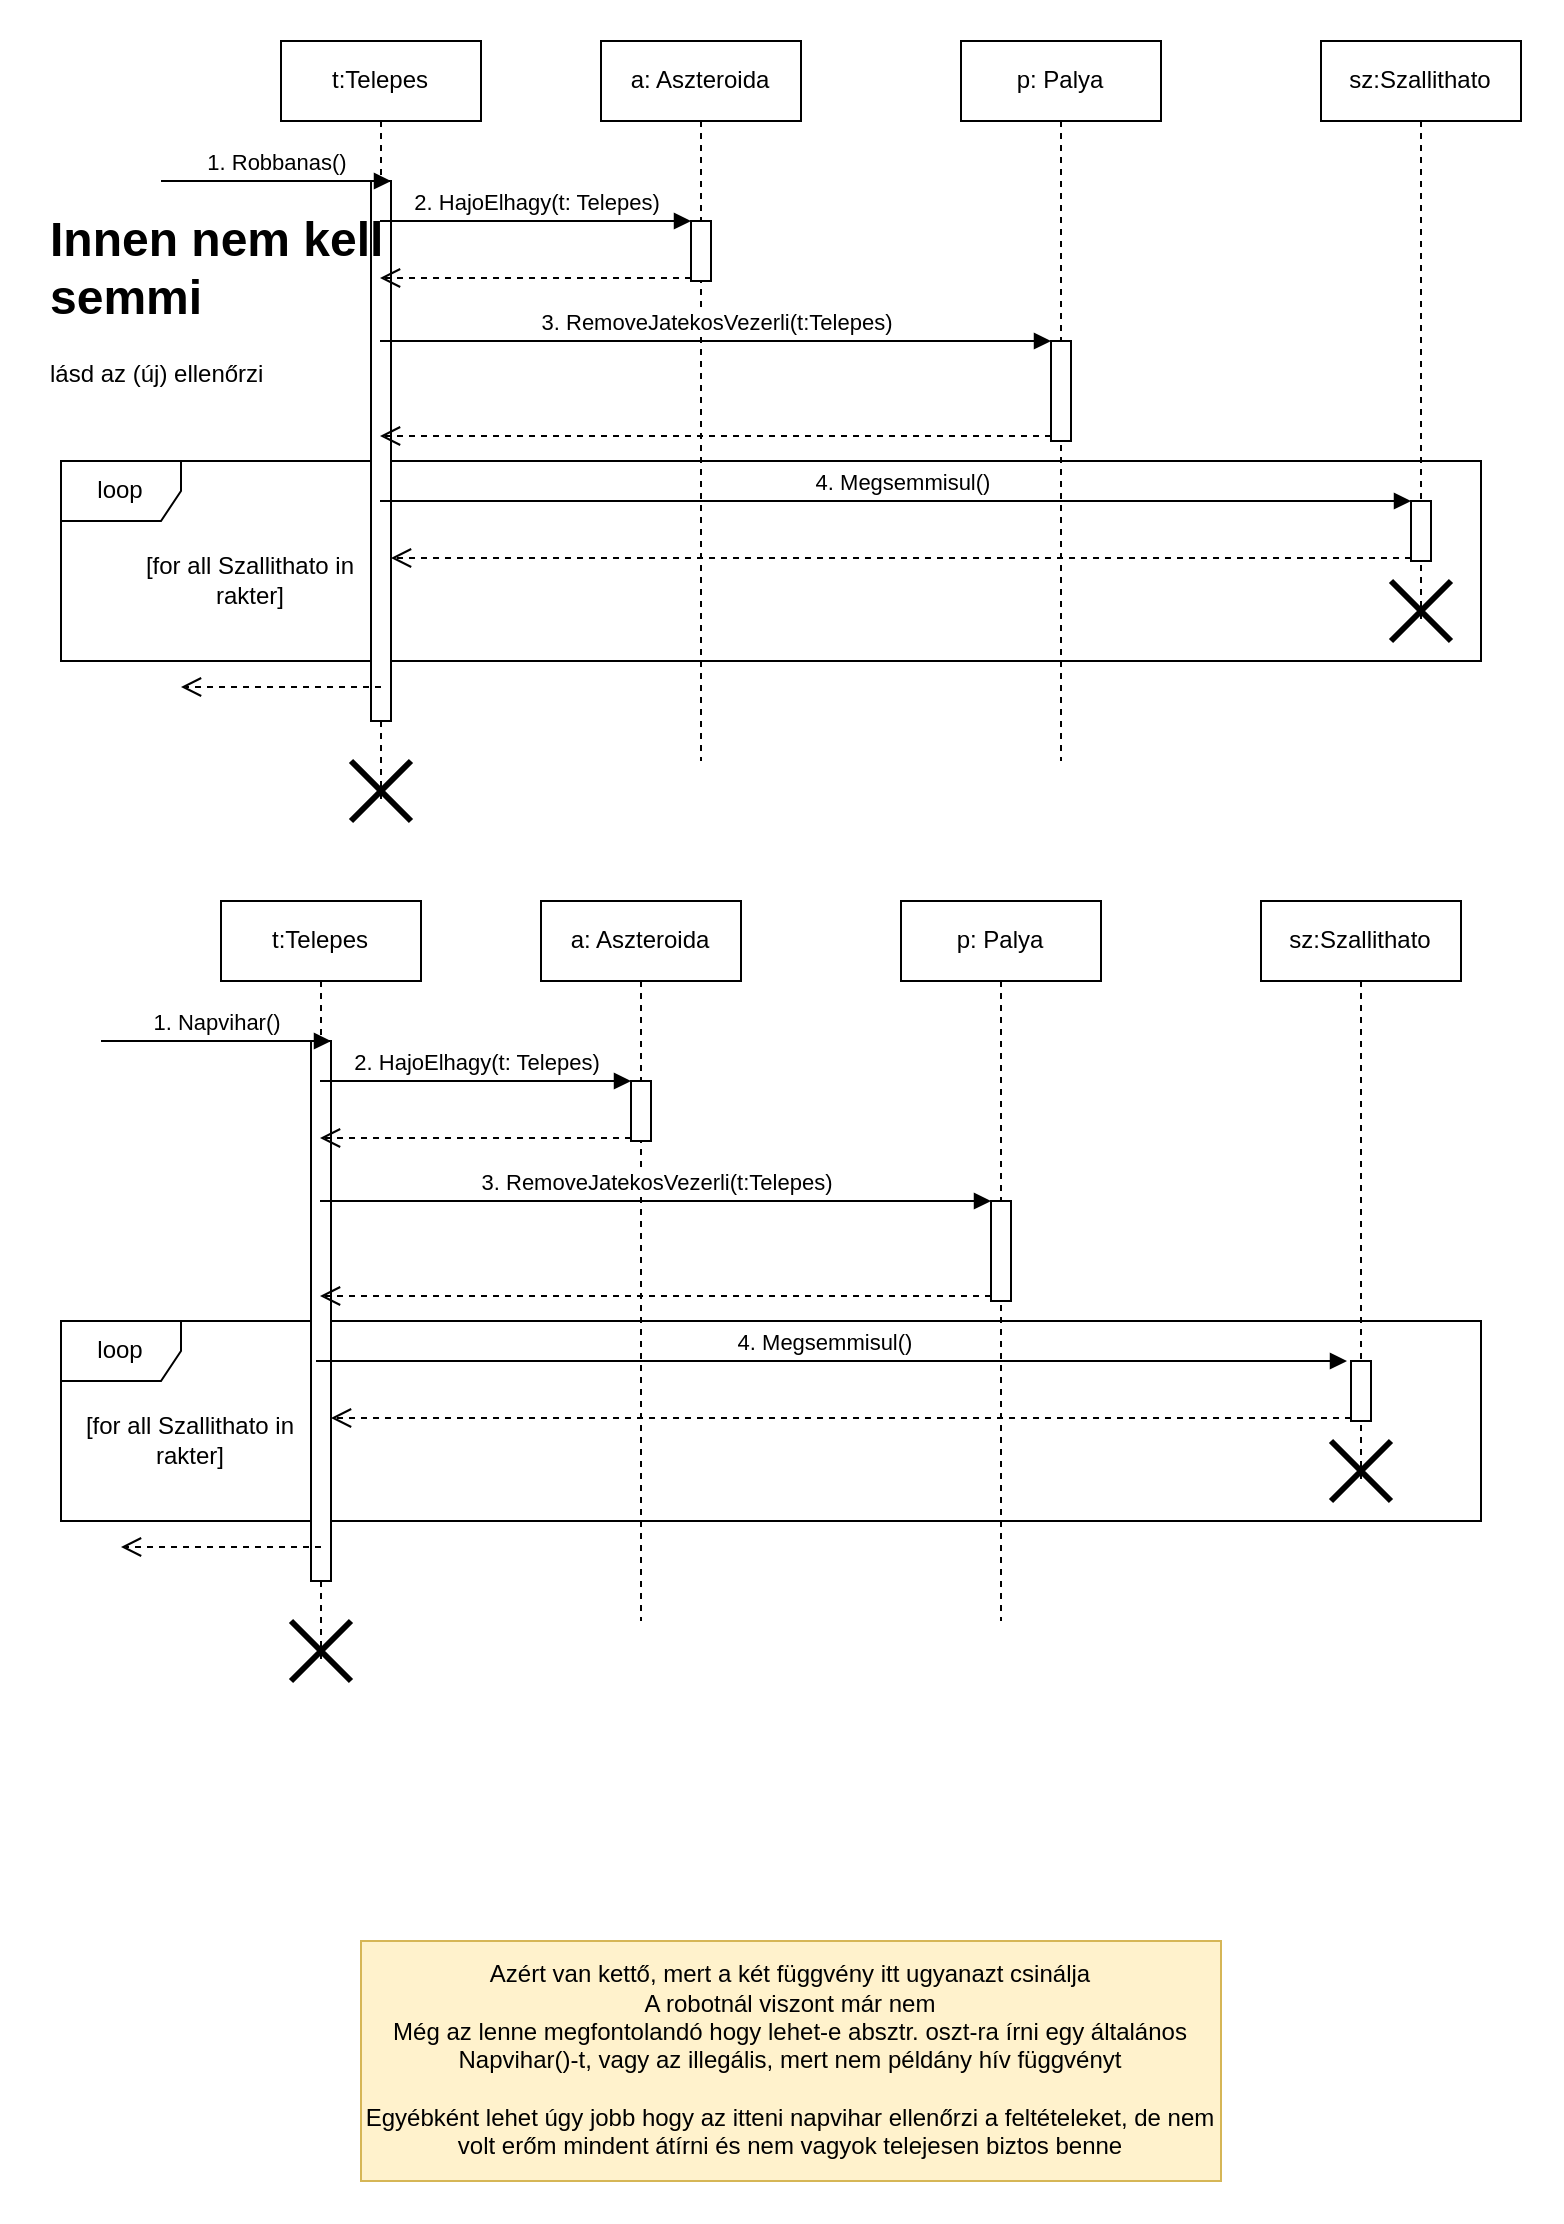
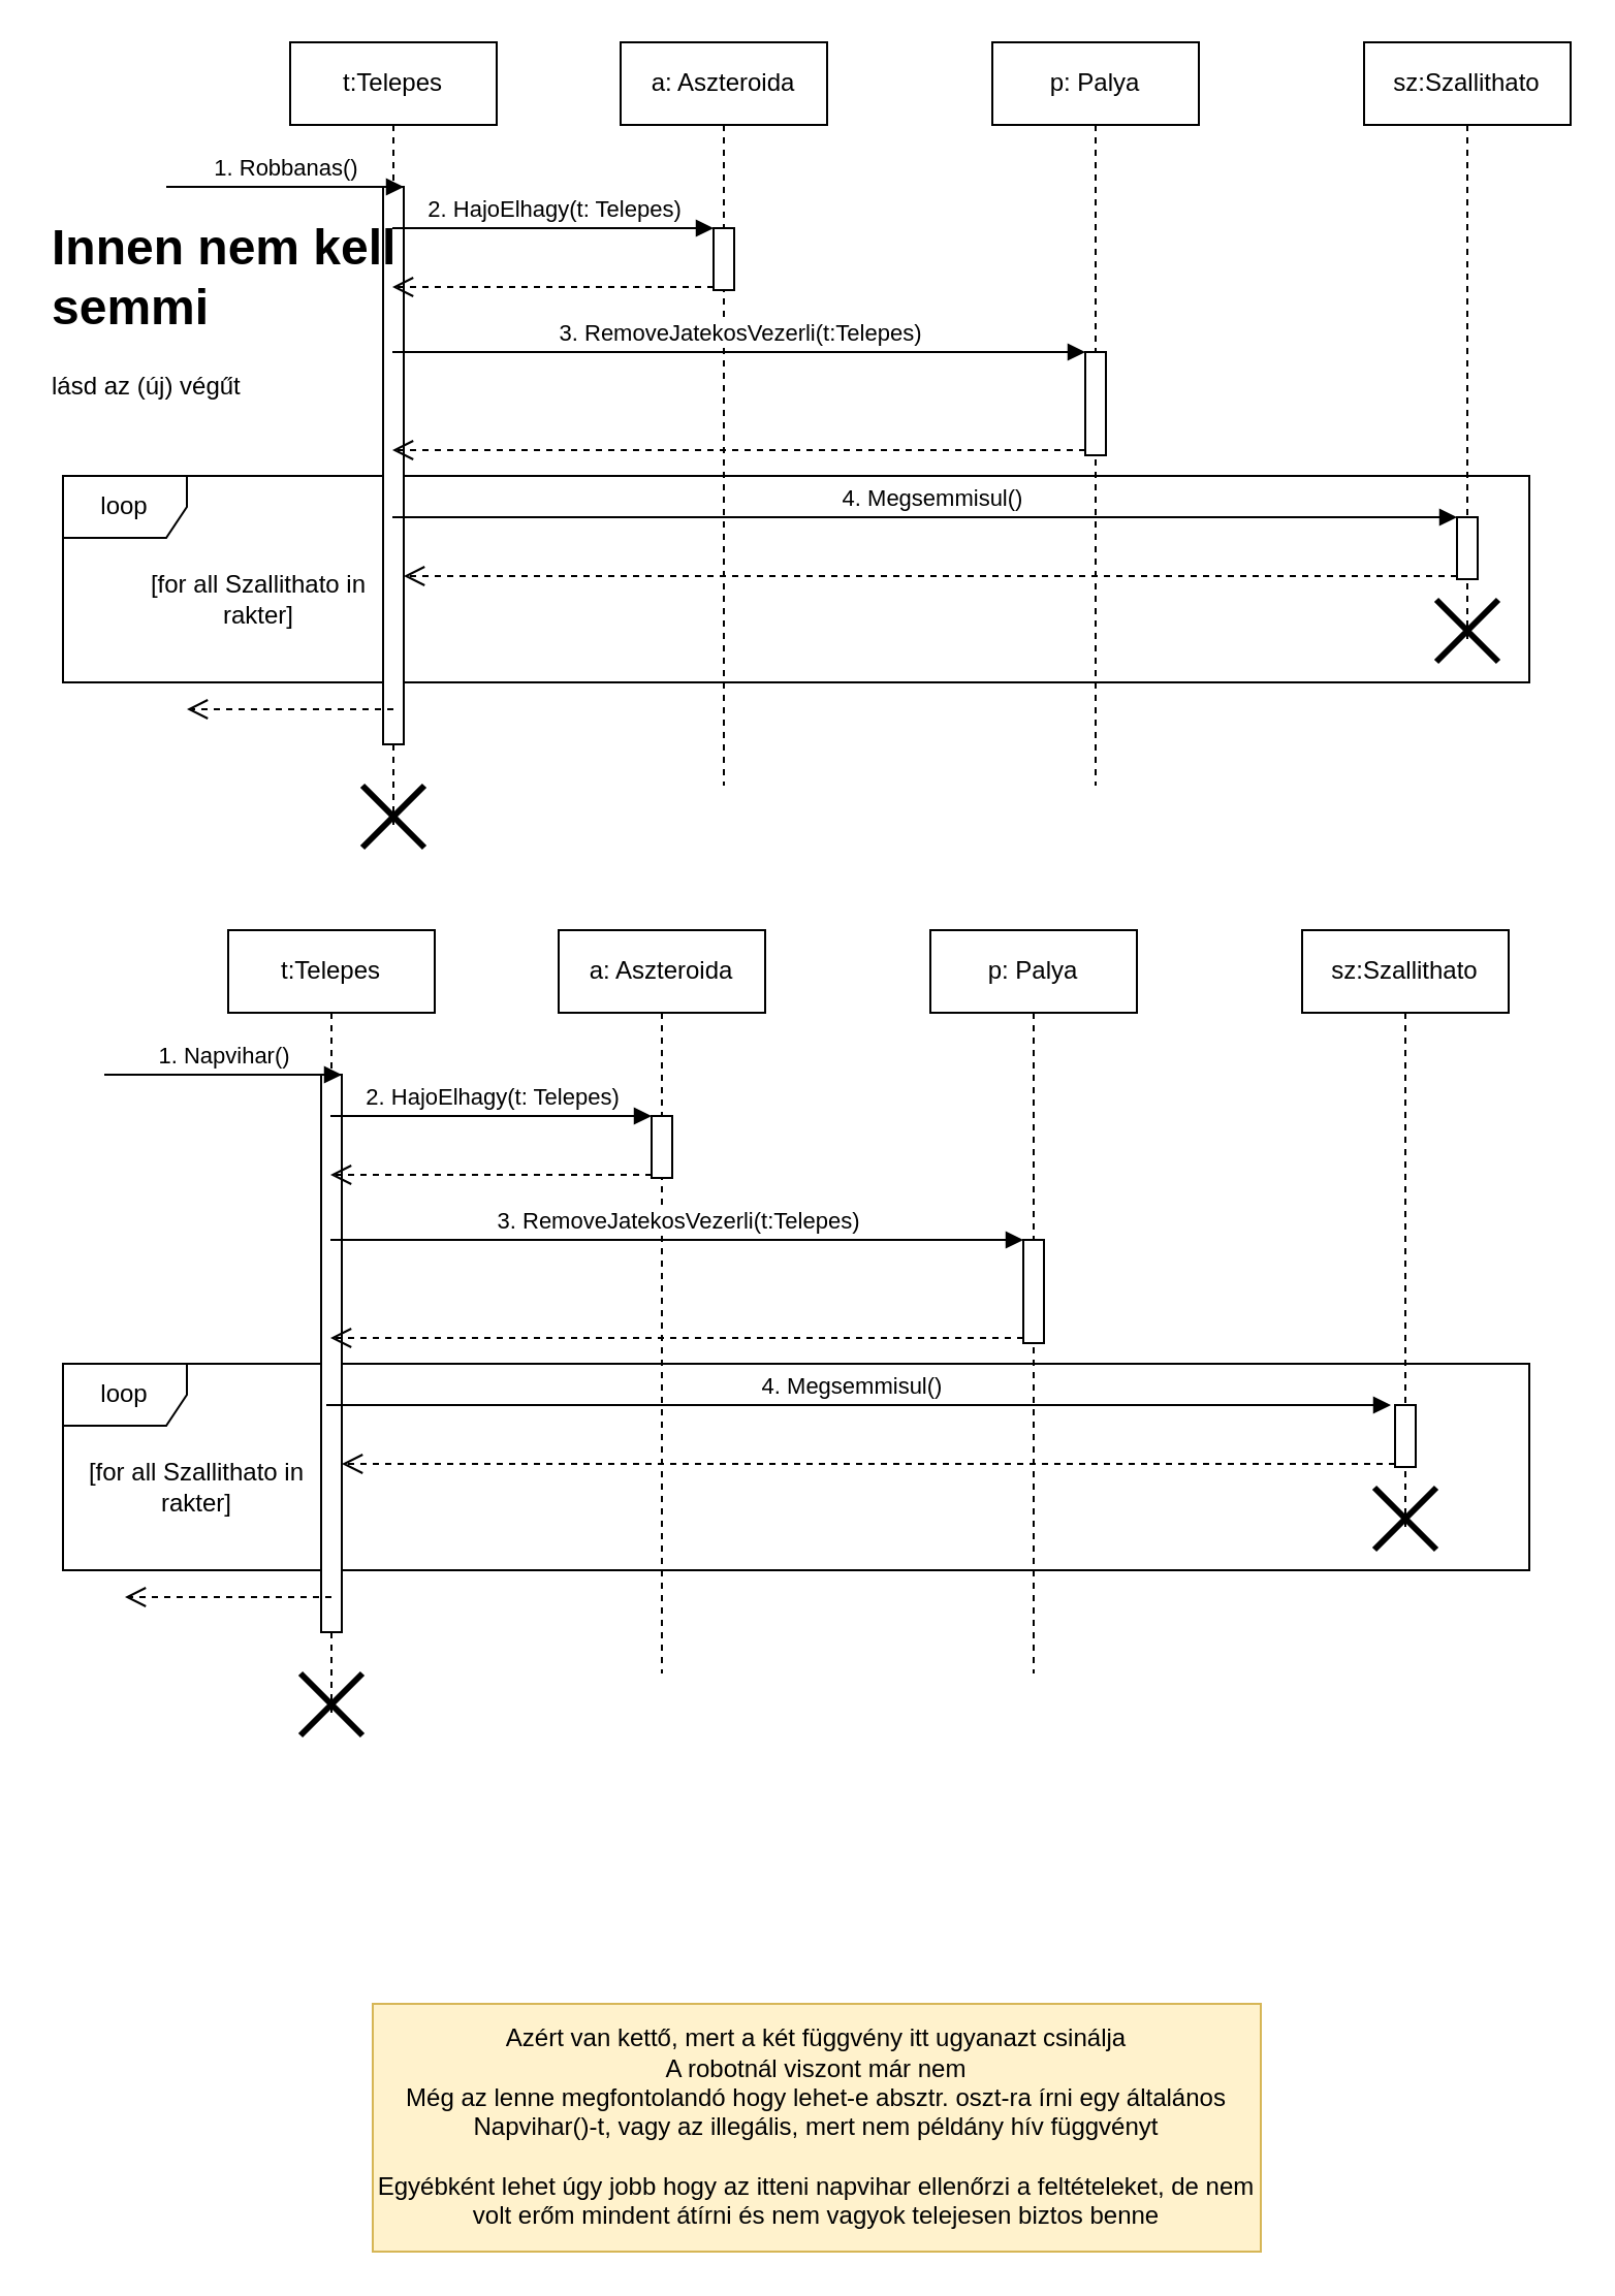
- <mxCell id="43" value="&lt;h1&gt;Innen nem kell semmi&lt;/h1&gt;&lt;div&gt;lásd az (új) ellenőrzi&lt;/div&gt;" style="text;html=1;strokeColor=none;fillColor=none;spacing=5;spacingTop=-20;whiteSpace=wrap;overflow=hidden;rounded=0;" vertex="1" parent="1"><mxGeometry x="20" y="100" width="190" height="120" as="geometry" /></mxCell>
+ <mxCell id="43" value="&lt;h1&gt;Innen nem kell semmi&lt;/h1&gt;&lt;div&gt;lásd az (új) végűt&lt;/div&gt;" style="text;html=1;strokeColor=none;fillColor=none;spacing=5;spacingTop=-20;whiteSpace=wrap;overflow=hidden;rounded=0;" vertex="1" parent="1"><mxGeometry x="20" y="100" width="190" height="120" as="geometry" /></mxCell>
